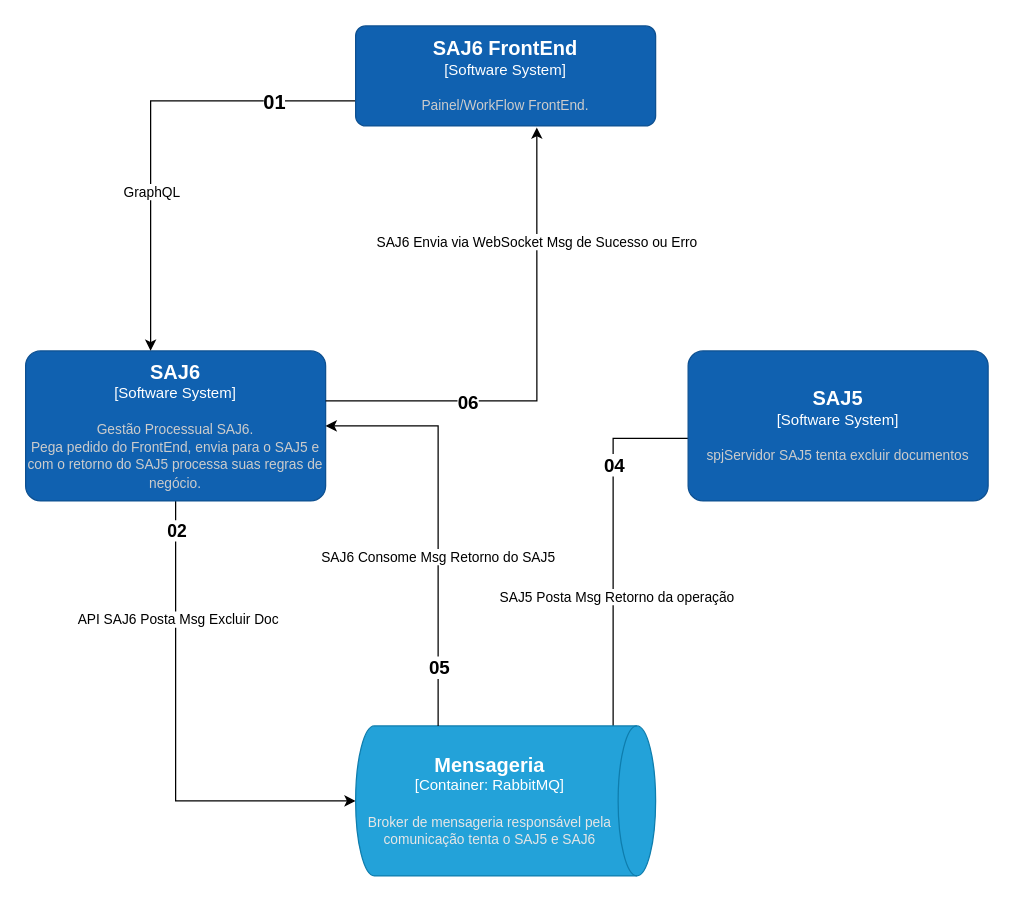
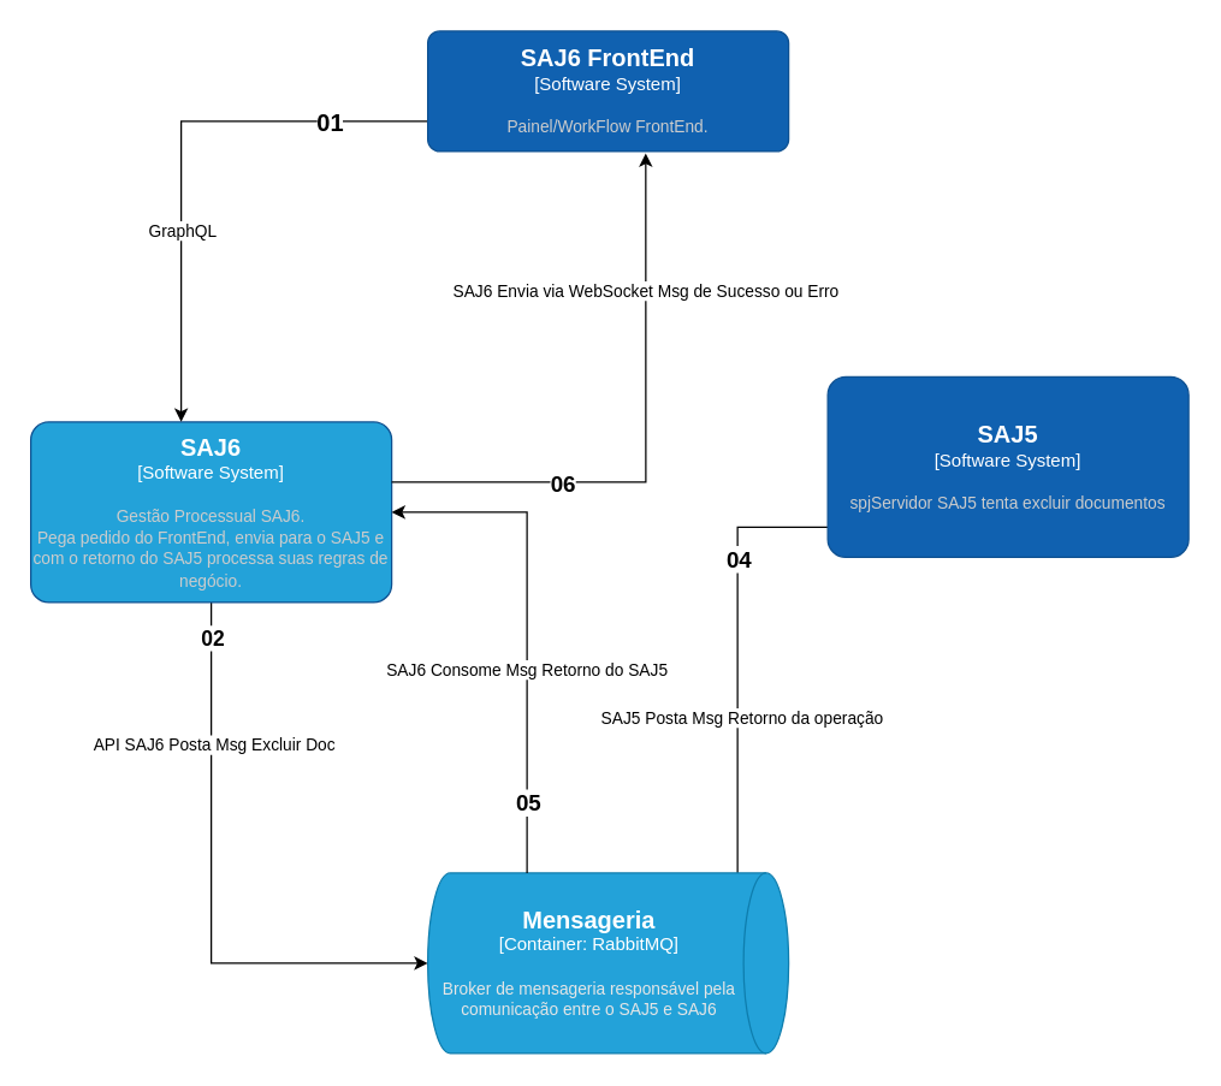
- <mxCell id="5" value="&lt;font style=&quot;font-size: 16px&quot;&gt;&lt;b&gt;SAJ6&lt;/b&gt;&lt;/font&gt;&lt;div&gt;[Software System]&lt;/div&gt;&lt;br&gt;&lt;div&gt;&lt;font style=&quot;font-size: 11px&quot;&gt;&lt;font color=&quot;#cccccc&quot;&gt;Gestão Processual SAJ6.&#10;Pega pedido do FrontEnd, envia para o SAJ5 e com o retorno do SAJ5 processa suas regras de negócio.&lt;/font&gt;&lt;/div&gt;" style="rounded=1;whiteSpace=wrap;html=1;labelBackgroundColor=none;fillColor=#1061B0;fontColor=#ffffff;align=center;arcSize=10;strokeColor=#0D5091;metaEdit=1;resizable=0;points=[[0.25,0,0],[0.5,0,0],[0.75,0,0],[1,0.25,0],[1,0.5,0],[1,0.75,0],[0.75,1,0],[0.5,1,0],[0.25,1,0],[0,0.75,0],[0,0.5,0],[0,0.25,0]];" vertex="1" parent="1"><mxGeometry x="20" y="280" width="240" height="120" as="geometry" /></mxCell>
+ <mxCell id="5" value="&lt;font style=&quot;font-size: 16px&quot;&gt;&lt;b&gt;SAJ6&lt;/b&gt;&lt;/font&gt;&lt;div&gt;[Software System]&lt;/div&gt;&lt;br&gt;&lt;div&gt;&lt;font style=&quot;font-size: 11px&quot;&gt;&lt;font color=&quot;#cccccc&quot;&gt;Gestão Processual SAJ6.&#10;Pega pedido do FrontEnd, envia para o SAJ5 e com o retorno do SAJ5 processa suas regras de negócio.&lt;/font&gt;&lt;/div&gt;" style="rounded=1;whiteSpace=wrap;html=1;labelBackgroundColor=none;fillColor=#23a2d9;fontColor=#ffffff;align=center;arcSize=10;strokeColor=#0D5091;metaEdit=1;resizable=0;points=[[0.25,0,0],[0.5,0,0],[0.75,0,0],[1,0.25,0],[1,0.5,0],[1,0.75,0],[0.75,1,0],[0.5,1,0],[0.25,1,0],[0,0.75,0],[0,0.5,0],[0,0.25,0]];" vertex="1" parent="1"><mxGeometry x="20" y="280" width="240" height="120" as="geometry" /></mxCell>
- <mxCell id="9" value="&lt;font style=&quot;font-size: 16px&quot;&gt;&lt;b&gt;SAJ5&lt;/b&gt;&lt;/font&gt;&lt;div&gt;[Software System]&lt;/div&gt;&lt;br&gt;&lt;div&gt;&lt;font style=&quot;font-size: 11px&quot;&gt;&lt;font color=&quot;#cccccc&quot;&gt;spjServidor SAJ5 tenta excluir documentos&lt;/font&gt;&lt;/div&gt;" style="rounded=1;whiteSpace=wrap;html=1;labelBackgroundColor=none;fillColor=#1061B0;fontColor=#ffffff;align=center;arcSize=10;strokeColor=#0D5091;metaEdit=1;resizable=0;points=[[0.25,0,0],[0.5,0,0],[0.75,0,0],[1,0.25,0],[1,0.5,0],[1,0.75,0],[0.75,1,0],[0.5,1,0],[0.25,1,0],[0,0.75,0],[0,0.5,0],[0,0.25,0]];" vertex="1" parent="1"><mxGeometry x="550" y="280" width="240" height="120" as="geometry" /></mxCell>
+ <mxCell id="9" value="&lt;font style=&quot;font-size: 16px&quot;&gt;&lt;b&gt;SAJ5&lt;/b&gt;&lt;/font&gt;&lt;div&gt;[Software System]&lt;/div&gt;&lt;br&gt;&lt;div&gt;&lt;font style=&quot;font-size: 11px&quot;&gt;&lt;font color=&quot;#cccccc&quot;&gt;spjServidor SAJ5 tenta excluir documentos&lt;/font&gt;&lt;/div&gt;" style="rounded=1;whiteSpace=wrap;html=1;labelBackgroundColor=none;fillColor=#1061B0;fontColor=#ffffff;align=center;arcSize=10;strokeColor=#0D5091;metaEdit=1;resizable=0;points=[[0.25,0,0],[0.5,0,0],[0.75,0,0],[1,0.25,0],[1,0.5,0],[1,0.75,0],[0.75,1,0],[0.5,1,0],[0.25,1,0],[0,0.75,0],[0,0.5,0],[0,0.25,0]];" vertex="1" parent="1"><mxGeometry x="550" y="250" width="240" height="120" as="geometry" /></mxCell>
- <mxCell id="10" value="&lt;font style=&quot;font-size: 16px&quot;&gt;&lt;b&gt;Mensageria&lt;/b&gt;&lt;/font&gt;&lt;div&gt;[Container:&amp;nbsp;RabbitMQ]&lt;/div&gt;&lt;br&gt;&lt;div&gt;&lt;font style=&quot;font-size: 11px&quot;&gt;&lt;font color=&quot;#E6E6E6&quot;&gt;Broker de mensageria responsável pela comunicação tenta o SAJ5 e SAJ6&lt;/font&gt;&lt;/div&gt;" style="shape=cylinder3;size=15;direction=south;whiteSpace=wrap;html=1;boundedLbl=1;rounded=0;labelBackgroundColor=none;fillColor=#23A2D9;fontSize=12;fontColor=#ffffff;align=center;strokeColor=#0E7DAD;metaEdit=1;points=[[0.5,0,0],[1,0.25,0],[1,0.5,0],[1,0.75,0],[0.5,1,0],[0,0.75,0],[0,0.5,0],[0,0.25,0]];resizable=0;" vertex="1" parent="1"><mxGeometry x="284" y="580" width="240" height="120" as="geometry" /></mxCell>
+ <mxCell id="10" value="&lt;font style=&quot;font-size: 16px&quot;&gt;&lt;b&gt;Mensageria&lt;/b&gt;&lt;/font&gt;&lt;div&gt;[Container:&amp;nbsp;RabbitMQ]&lt;/div&gt;&lt;br&gt;&lt;div&gt;&lt;font style=&quot;font-size: 11px&quot;&gt;&lt;font color=&quot;#E6E6E6&quot;&gt;Broker de mensageria responsável pela comunicação entre o SAJ5 e SAJ6&lt;/font&gt;&lt;/div&gt;" style="shape=cylinder3;size=15;direction=south;whiteSpace=wrap;html=1;boundedLbl=1;rounded=0;labelBackgroundColor=none;fillColor=#23A2D9;fontSize=12;fontColor=#ffffff;align=center;strokeColor=#0E7DAD;metaEdit=1;points=[[0.5,0,0],[1,0.25,0],[1,0.5,0],[1,0.75,0],[0.5,1,0],[0,0.75,0],[0,0.5,0],[0,0.25,0]];resizable=0;" vertex="1" parent="1"><mxGeometry x="284" y="580" width="240" height="120" as="geometry" /></mxCell>
